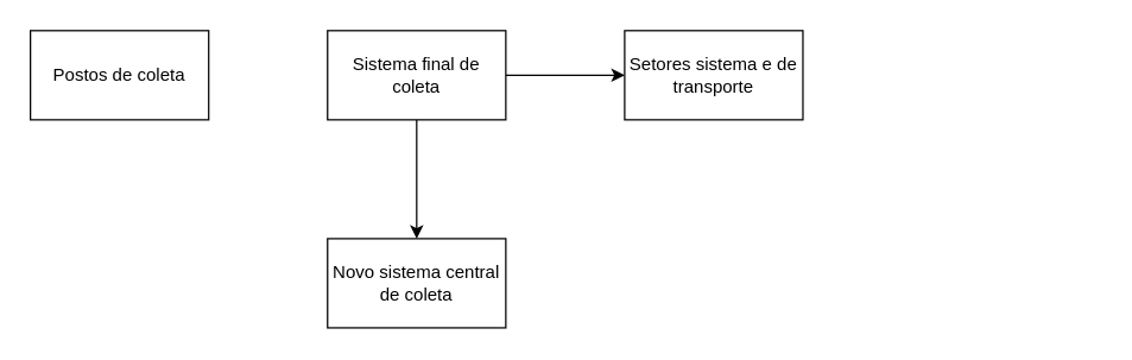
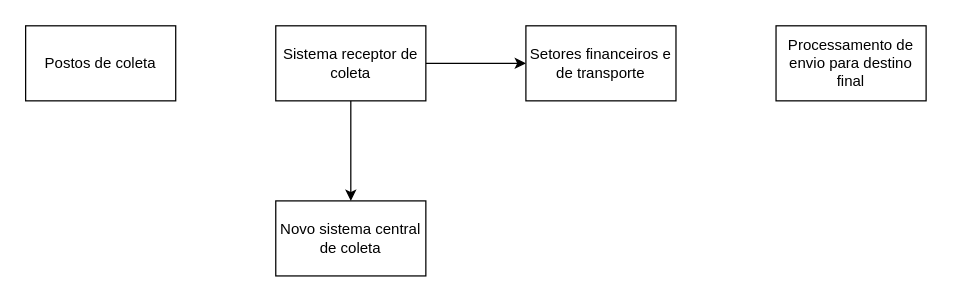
- <mxCell id="5" value="Sistema final de coleta" style="rounded=0;whiteSpace=wrap;html=1;" vertex="1" parent="1"><mxGeometry x="220" y="20" width="120" height="60" as="geometry" /></mxCell>
+ <mxCell id="5" value="Sistema receptor de coleta" style="rounded=0;whiteSpace=wrap;html=1;" vertex="1" parent="1"><mxGeometry x="220" y="20" width="120" height="60" as="geometry" /></mxCell>
- <mxCell id="6" value="Setores sistema e de transporte" style="rounded=0;whiteSpace=wrap;html=1;" vertex="1" parent="1"><mxGeometry x="420" y="20" width="120" height="60" as="geometry" /></mxCell>
+ <mxCell id="6" value="Setores financeiros e de transporte" style="rounded=0;whiteSpace=wrap;html=1;" vertex="1" parent="1"><mxGeometry x="420" y="20" width="120" height="60" as="geometry" /></mxCell>
+ <mxCell id="7" value="Processamento de envio para destino final" style="rounded=0;whiteSpace=wrap;html=1;" vertex="1" parent="1"><mxGeometry x="620" y="20" width="120" height="60" as="geometry" /></mxCell>
